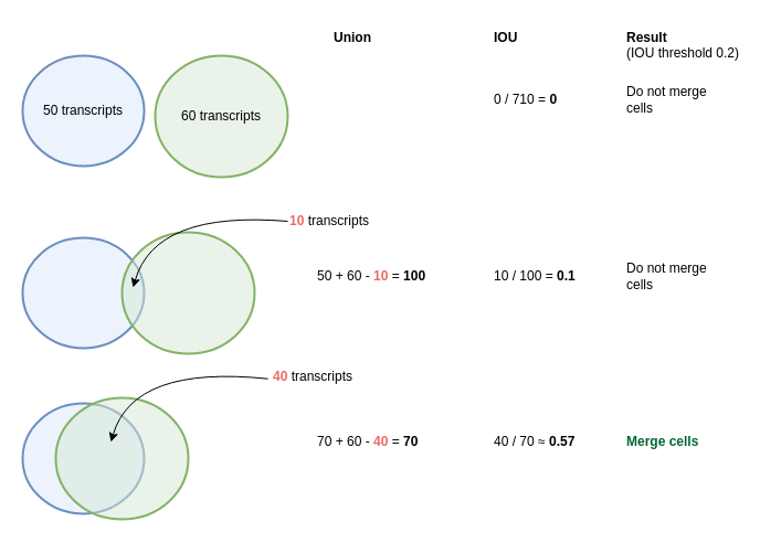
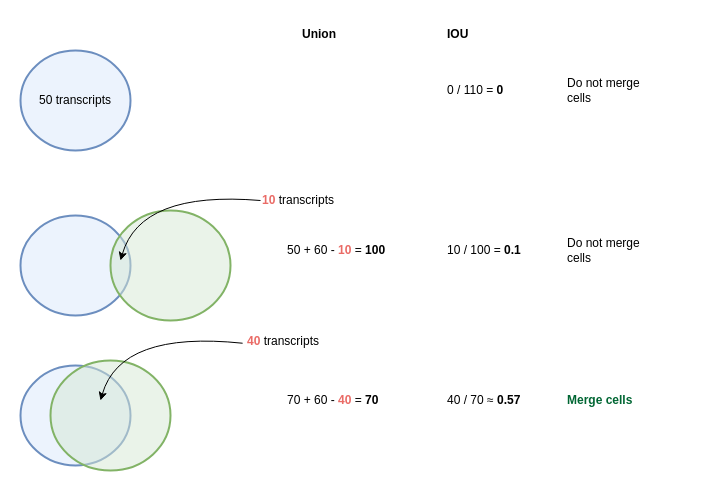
- <mxCell id="22" value="&lt;div&gt;&lt;b&gt;Result&lt;/b&gt;&lt;/div&gt;&lt;div&gt;(IOU threshold 0.2)&lt;b&gt;&lt;br&gt;&lt;/b&gt;&lt;/div&gt;" style="rounded=0;whiteSpace=wrap;html=1;fillColor=none;strokeColor=none;align=left;verticalAlign=top;" vertex="1" parent="1"><mxGeometry x="565" y="20" width="120" height="20" as="geometry" /></mxCell>
- <mxCell id="16" value="0 / 710 = &lt;b&gt;0&lt;/b&gt;" style="rounded=0;whiteSpace=wrap;html=1;fillColor=none;strokeColor=none;align=left;" vertex="1" parent="1"><mxGeometry x="445" y="80" width="90" height="20" as="geometry" /></mxCell>
+ <mxCell id="16" value="0 / 110 = &lt;b&gt;0&lt;/b&gt;" style="rounded=0;whiteSpace=wrap;html=1;fillColor=none;strokeColor=none;align=left;" vertex="1" parent="1"><mxGeometry x="445" y="80" width="90" height="20" as="geometry" /></mxCell>
- <mxCell id="3" value="60 transcripts" style="ellipse;whiteSpace=wrap;html=1;fillColor=#d5e8d4;strokeColor=#82b366;fillOpacity=50;strokeWidth=2;" vertex="1" parent="1"><mxGeometry x="140" y="50" width="120" height="110" as="geometry" /></mxCell>
